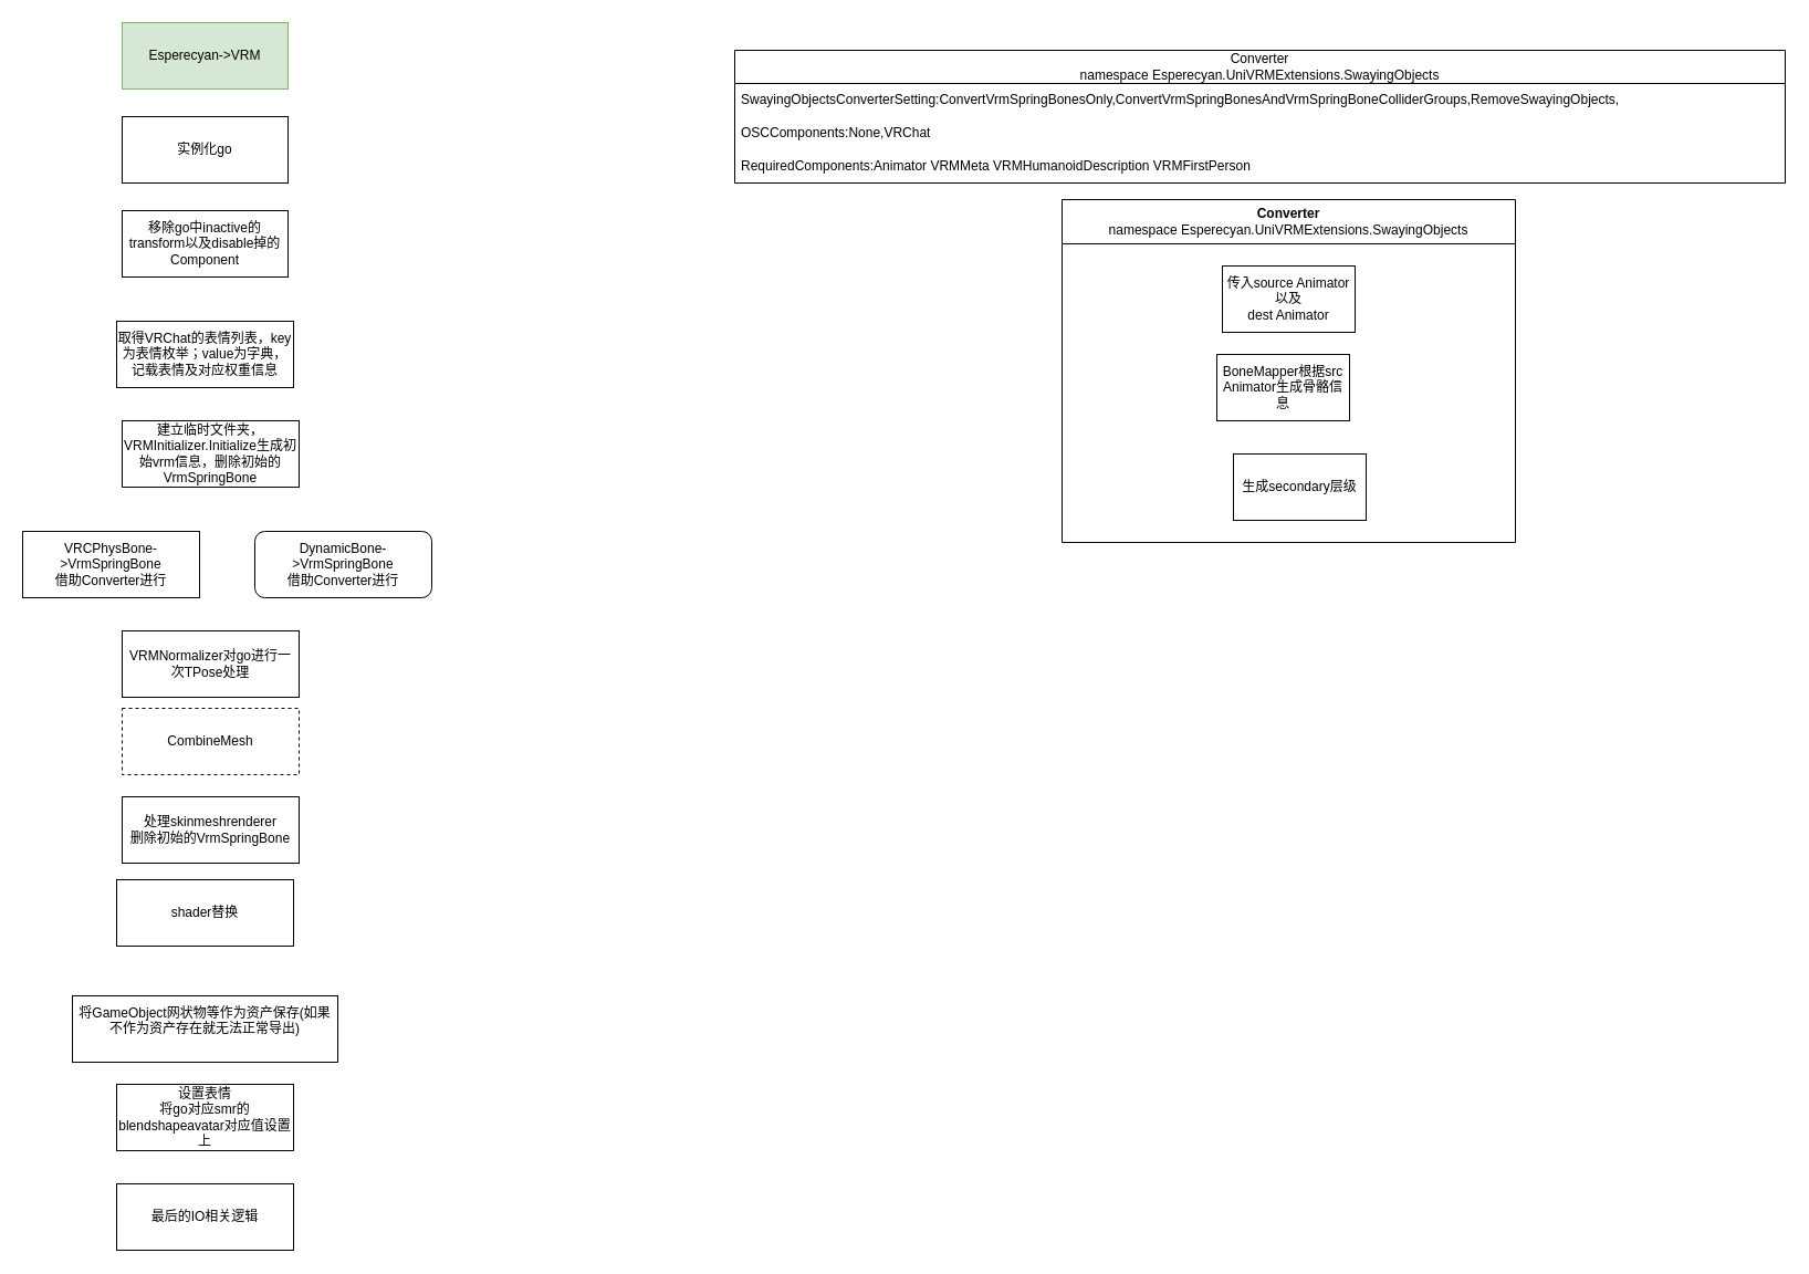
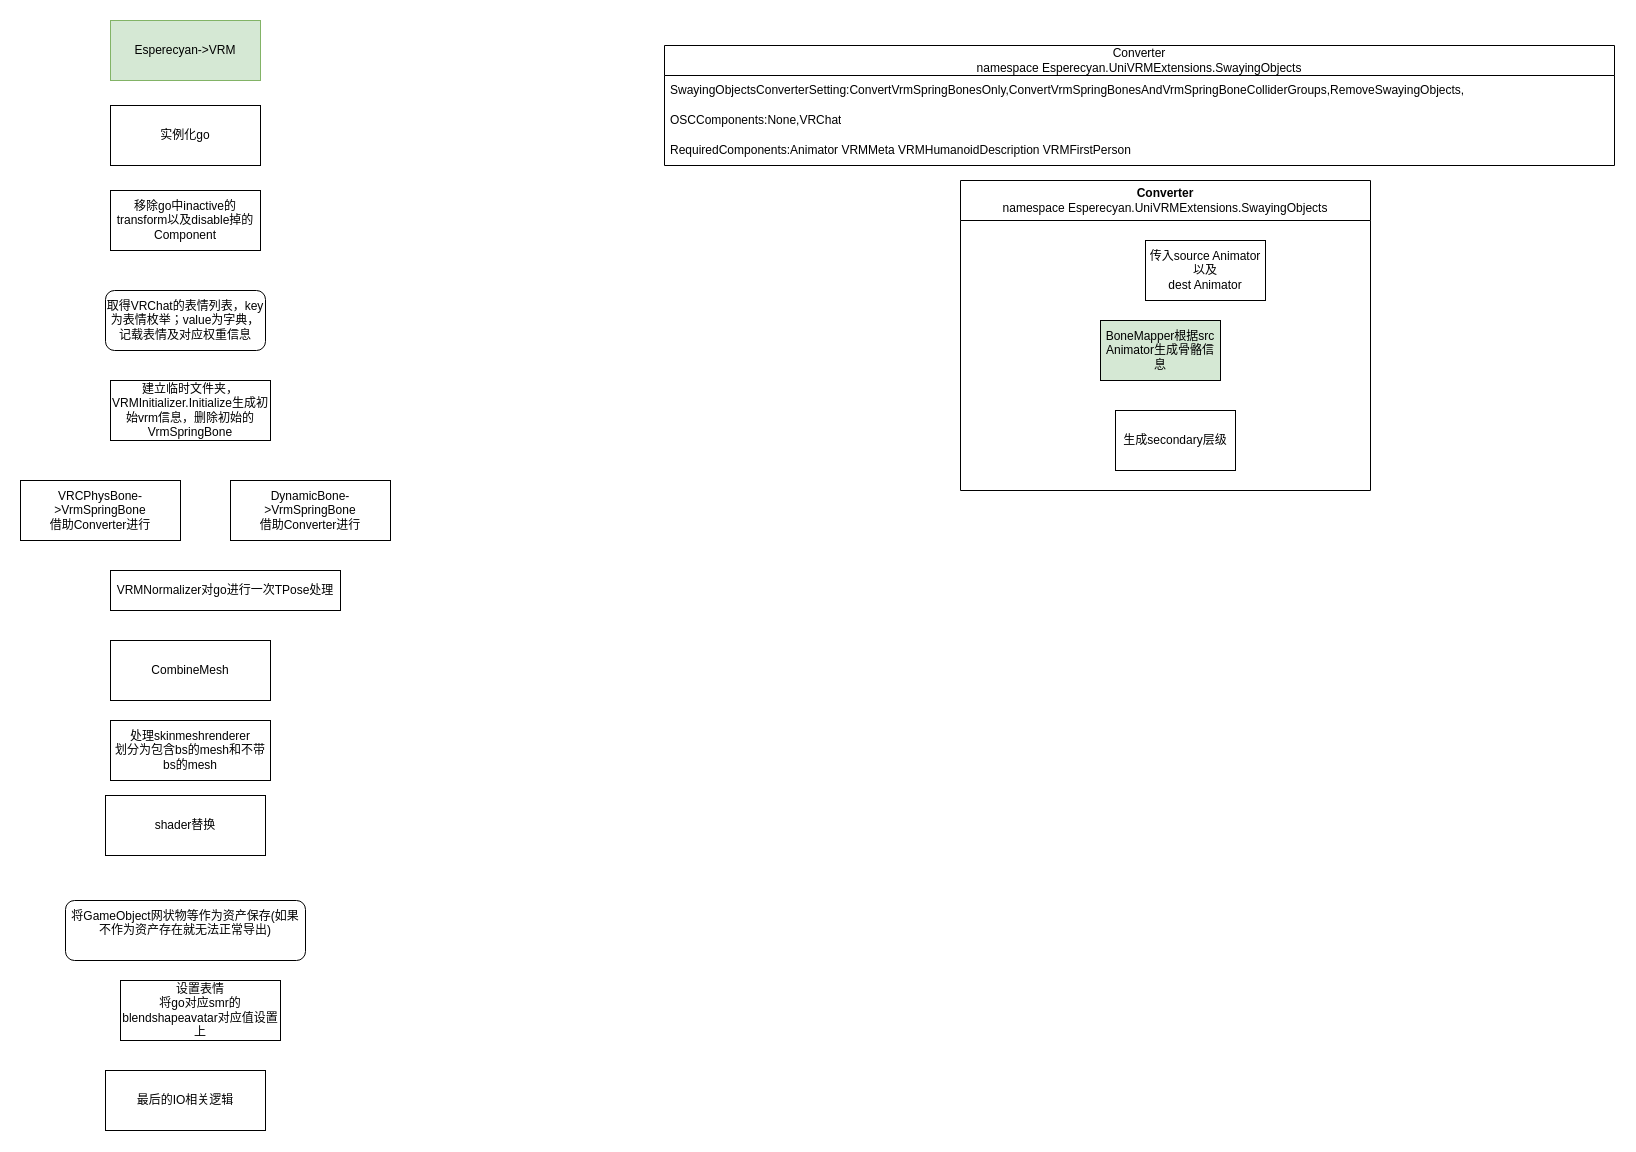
- <mxCell id="13" value="传入source Animator&lt;br&gt;以及&lt;br&gt;dest Animator" style="rounded=0;whiteSpace=wrap;html=1;" vertex="1" parent="12"><mxGeometry x="145" y="60" width="120" height="60" as="geometry" /></mxCell>
+ <mxCell id="13" value="传入source Animator&lt;br&gt;以及&lt;br&gt;dest Animator" style="rounded=0;whiteSpace=wrap;html=1;" vertex="1" parent="12"><mxGeometry x="185" y="60" width="120" height="60" as="geometry" /></mxCell>
- <mxCell id="5" value="取得VRChat的表情列表，key为表情枚举；value为字典，记载表情及对应权重信息" style="whiteSpace=wrap;html=1;" vertex="1" parent="1"><mxGeometry x="105" y="290" width="160" height="60" as="geometry" /></mxCell>
+ <mxCell id="5" value="取得VRChat的表情列表，key为表情枚举；value为字典，记载表情及对应权重信息" style="whiteSpace=wrap;html=1;rounded=1;" vertex="1" parent="1"><mxGeometry x="105" y="290" width="160" height="60" as="geometry" /></mxCell>
- <mxCell id="14" value="BoneMapper根据src Animator生成骨骼信息" style="rounded=0;whiteSpace=wrap;html=1;" vertex="1" parent="12"><mxGeometry x="140" y="140" width="120" height="60" as="geometry" /></mxCell>
+ <mxCell id="14" value="BoneMapper根据src Animator生成骨骼信息" style="rounded=0;whiteSpace=wrap;html=1;fillColor=#d5e8d4;" vertex="1" parent="12"><mxGeometry x="140" y="140" width="120" height="60" as="geometry" /></mxCell>
- <mxCell id="16" value="DynamicBone-&amp;gt;VrmSpringBone&lt;br&gt;借助Converter进行" style="whiteSpace=wrap;html=1;rounded=1;" vertex="1" parent="1"><mxGeometry x="230" y="480" width="160" height="60" as="geometry" /></mxCell>
+ <mxCell id="16" value="DynamicBone-&amp;gt;VrmSpringBone&lt;br&gt;借助Converter进行" style="whiteSpace=wrap;html=1;" vertex="1" parent="1"><mxGeometry x="230" y="480" width="160" height="60" as="geometry" /></mxCell>
- <mxCell id="17" value="VRMNormalizer对go进行一次TPose处理" style="whiteSpace=wrap;html=1;" vertex="1" parent="1"><mxGeometry x="110" y="570" width="160" height="60" as="geometry" /></mxCell>
+ <mxCell id="17" value="VRMNormalizer对go进行一次TPose处理" style="whiteSpace=wrap;html=1;" vertex="1" parent="1"><mxGeometry x="110" y="570" width="230" height="40" as="geometry" /></mxCell>
- <mxCell id="18" value="CombineMesh" style="whiteSpace=wrap;html=1;dashed=1;" vertex="1" parent="1"><mxGeometry x="110" y="640" width="160" height="60" as="geometry" /></mxCell>
+ <mxCell id="18" value="CombineMesh" style="whiteSpace=wrap;html=1;" vertex="1" parent="1"><mxGeometry x="110" y="640" width="160" height="60" as="geometry" /></mxCell>
- <mxCell id="19" value="处理skinmeshrenderer&lt;br&gt;删除初始的VrmSpringBone" style="whiteSpace=wrap;html=1;" vertex="1" parent="1"><mxGeometry x="110" y="720" width="160" height="60" as="geometry" /></mxCell>
+ <mxCell id="19" value="处理skinmeshrenderer&lt;br&gt;划分为包含bs的mesh和不带bs的mesh" style="whiteSpace=wrap;html=1;" vertex="1" parent="1"><mxGeometry x="110" y="720" width="160" height="60" as="geometry" /></mxCell>
- <mxCell id="21" value="&lt;div&gt;将GameObject网状物等作为资产保存(如果不作为资产存在就无法正常导出)&lt;/div&gt;&lt;div&gt;&lt;br&gt;&lt;/div&gt;" style="whiteSpace=wrap;html=1;" vertex="1" parent="1"><mxGeometry x="65" y="900" width="240" height="60" as="geometry" /></mxCell>
+ <mxCell id="21" value="&lt;div&gt;将GameObject网状物等作为资产保存(如果不作为资产存在就无法正常导出)&lt;/div&gt;&lt;div&gt;&lt;br&gt;&lt;/div&gt;" style="whiteSpace=wrap;html=1;rounded=1;" vertex="1" parent="1"><mxGeometry x="65" y="900" width="240" height="60" as="geometry" /></mxCell>
- <mxCell id="22" value="设置表情&lt;br&gt;将go对应smr的blendshapeavatar对应值设置上" style="whiteSpace=wrap;html=1;" vertex="1" parent="1"><mxGeometry x="105" y="980" width="160" height="60" as="geometry" /></mxCell>
+ <mxCell id="22" value="设置表情&lt;br&gt;将go对应smr的blendshapeavatar对应值设置上" style="whiteSpace=wrap;html=1;" vertex="1" parent="1"><mxGeometry x="120" y="980" width="160" height="60" as="geometry" /></mxCell>
